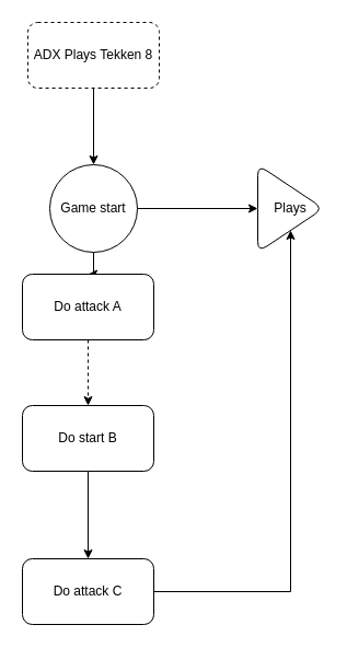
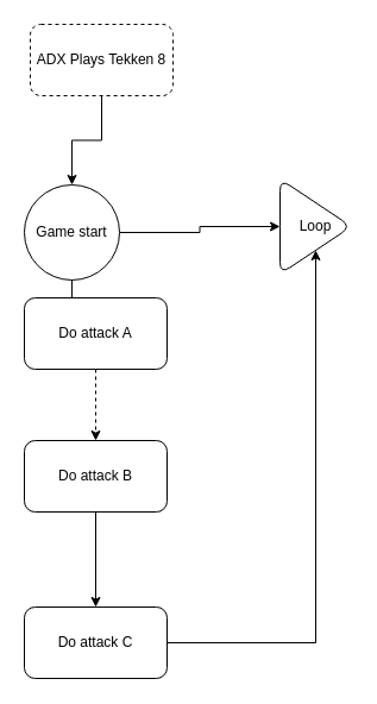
- <mxCell id="6" value="Game start" style="ellipse;whiteSpace=wrap;html=1;rounded=1;" vertex="1" parent="1"><mxGeometry x="45" y="150" width="80" height="80" as="geometry" /></mxCell>
+ <mxCell id="6" value="Game start" style="ellipse;whiteSpace=wrap;html=1;rounded=1;" vertex="1" parent="1"><mxGeometry x="20" y="155" width="80" height="80" as="geometry" /></mxCell>
- <mxCell id="13" value="Plays" style="triangle;whiteSpace=wrap;html=1;rounded=1;" vertex="1" parent="1"><mxGeometry x="235" y="150" width="60" height="80" as="geometry" /></mxCell>
+ <mxCell id="13" value="Loop" style="triangle;whiteSpace=wrap;html=1;rounded=1;" vertex="1" parent="1"><mxGeometry x="235" y="150" width="60" height="80" as="geometry" /></mxCell>
- <mxCell id="10" value="Do start B" style="whiteSpace=wrap;html=1;rounded=1;" vertex="1" parent="1"><mxGeometry x="20" y="370" width="120" height="60" as="geometry" /></mxCell>
+ <mxCell id="10" value="Do attack B" style="whiteSpace=wrap;html=1;rounded=1;" vertex="1" parent="1"><mxGeometry x="20" y="370" width="120" height="60" as="geometry" /></mxCell>
